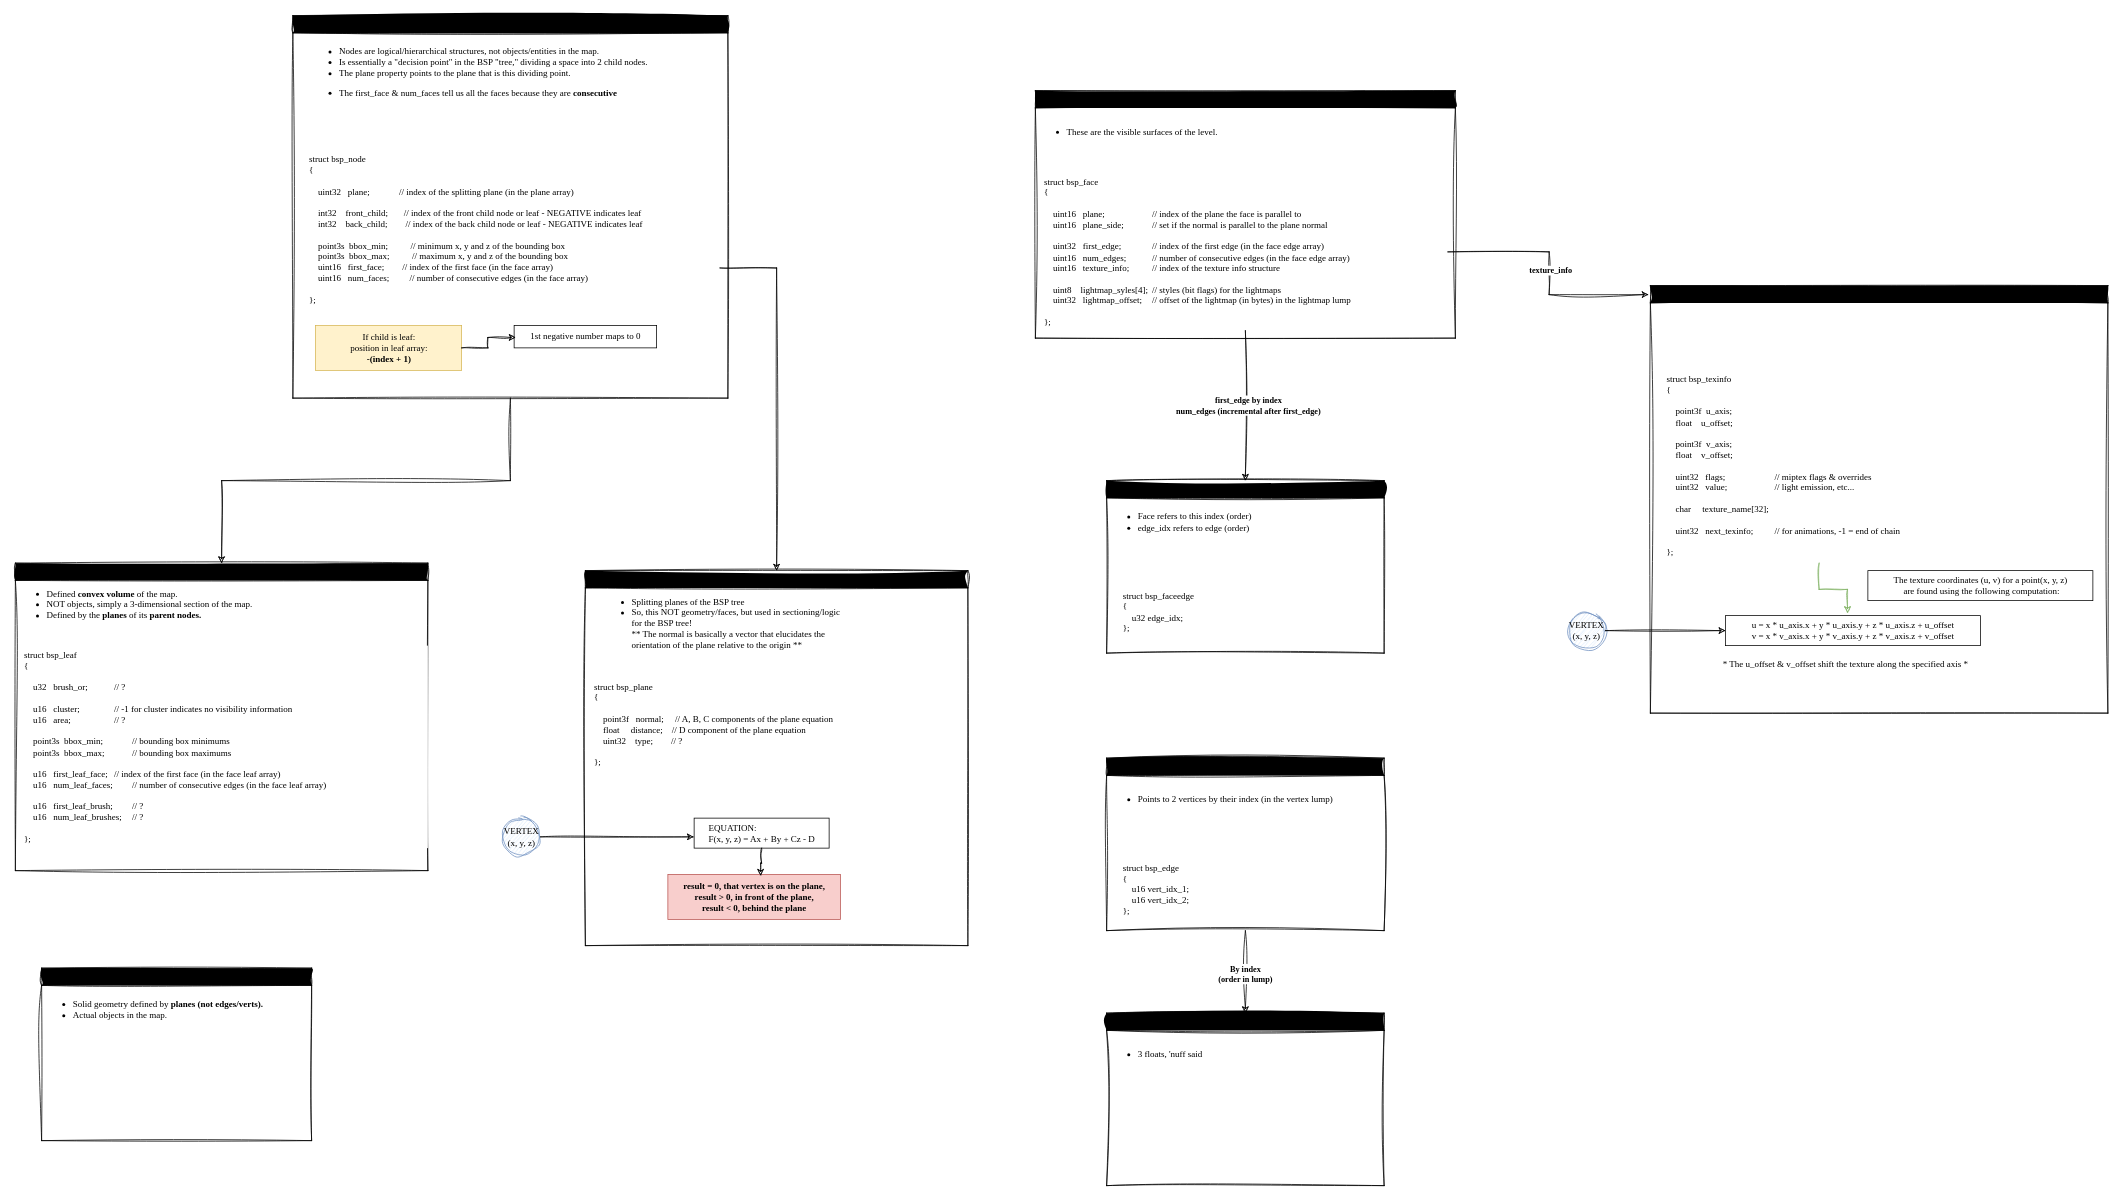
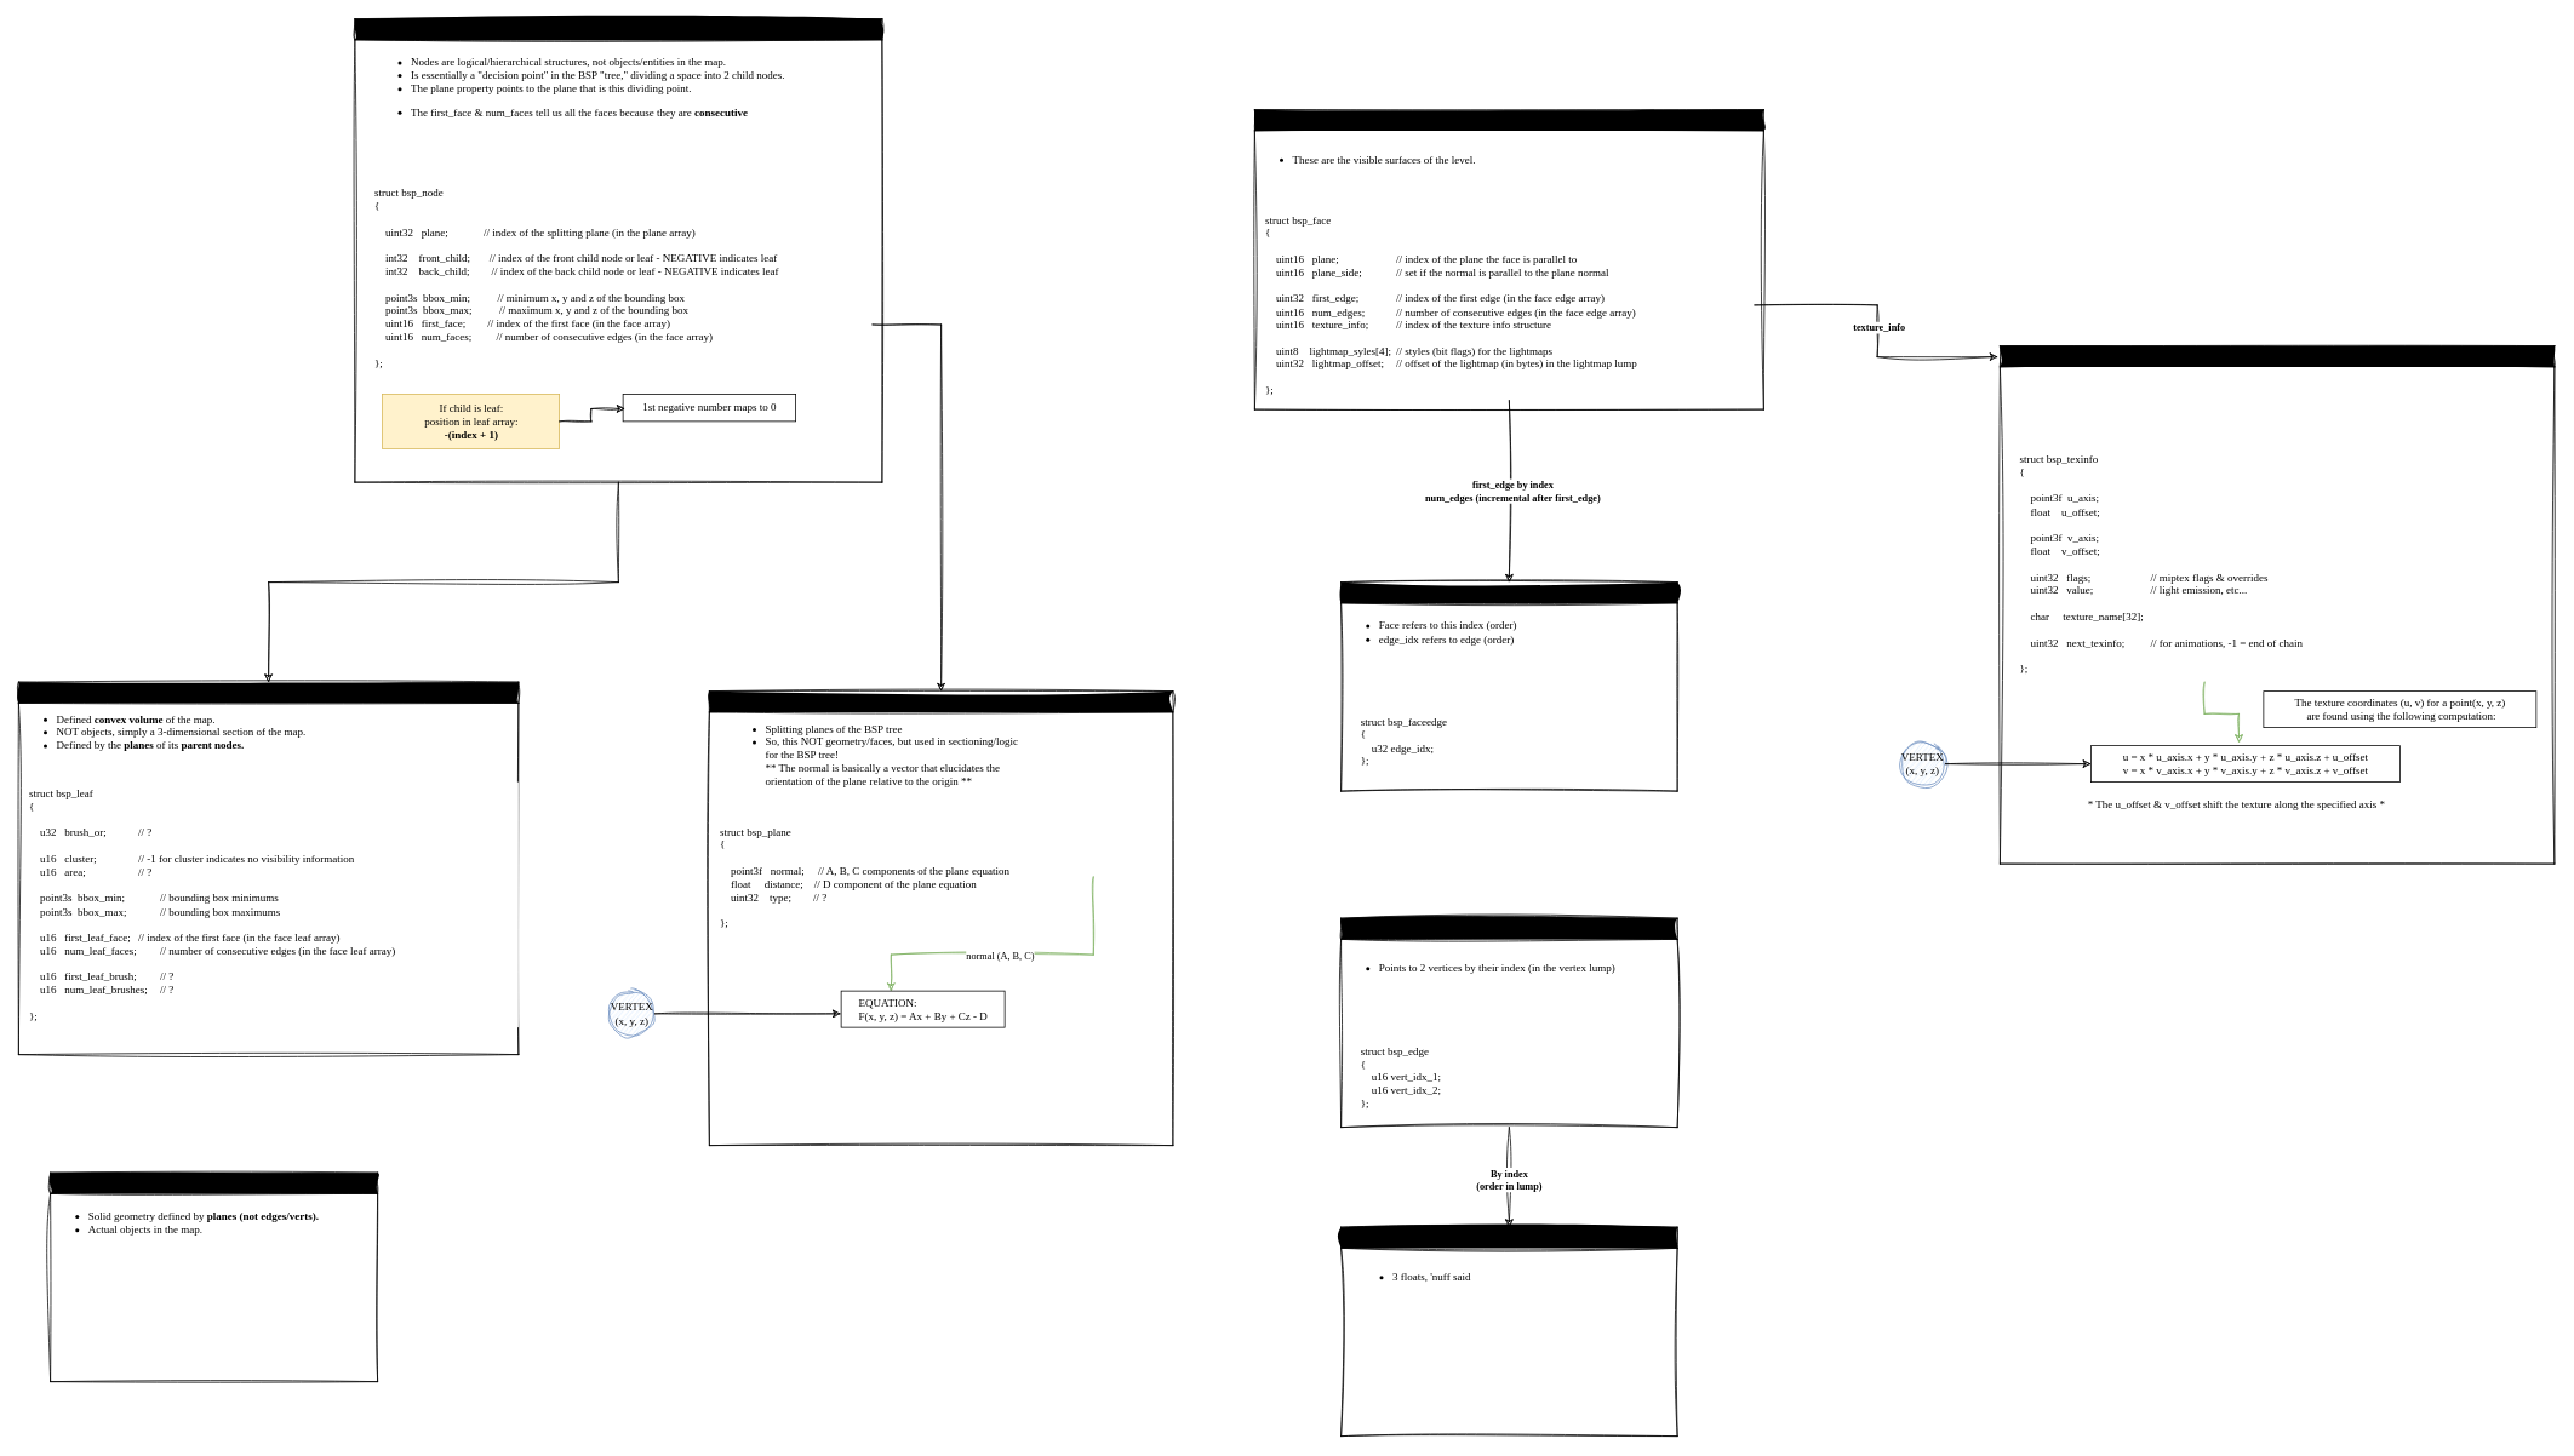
+ <mxCell id="30" style="edgeStyle=orthogonalEdgeStyle;rounded=0;sketch=1;hachureGap=4;jiggle=2;curveFitting=1;orthogonalLoop=1;jettySize=auto;html=1;fontFamily=Architects Daughter;fontSource=https%3A%2F%2Ffonts.googleapis.com%2Fcss%3Ffamily%3DArchitects%2BDaughter;exitX=1.006;exitY=0.495;exitDx=0;exitDy=0;exitPerimeter=0;fillColor=#d5e8d4;strokeColor=#82b366;" parent="28" source="32" target="33" edge="1"><mxGeometry relative="1" as="geometry"><Array as="points"><mxPoint x="423" y="290" /><mxPoint x="200" y="290" /></Array></mxGeometry></mxCell>
+ <mxCell id="31" value="normal (A, B, C)" style="edgeLabel;html=1;align=center;verticalAlign=middle;resizable=0;points=[];sketch=1;hachureGap=4;jiggle=2;curveFitting=1;fontFamily=Architects Daughter;fontSource=https%3A%2F%2Ffonts.googleapis.com%2Fcss%3Ffamily%3DArchitects%2BDaughter;" parent="30" vertex="1" connectable="0"><mxGeometry x="0.084" y="1" relative="1" as="geometry"><mxPoint as="offset" /></mxGeometry></mxCell>
- <mxCell id="35" style="edgeStyle=orthogonalEdgeStyle;rounded=0;sketch=1;hachureGap=4;jiggle=2;curveFitting=1;orthogonalLoop=1;jettySize=auto;html=1;entryX=0.538;entryY=0.029;entryDx=0;entryDy=0;entryPerimeter=0;fontFamily=Architects Daughter;fontSource=https%3A%2F%2Ffonts.googleapis.com%2Fcss%3Ffamily%3DArchitects%2BDaughter;" parent="28" source="33" target="34" edge="1"><mxGeometry relative="1" as="geometry" /></mxCell>
- <mxCell id="34" value="result = 0, that vertex is on the plane,&lt;br&gt;result &amp;gt; 0, in front of the plane,&lt;div&gt;result &amp;lt; 0, behind the plane&lt;/div&gt;" style="text;html=1;align=center;verticalAlign=middle;resizable=0;points=[];autosize=1;strokeColor=#b85450;fillColor=#f8cecc;fontFamily=Architects Daughter;fontSource=https%3A%2F%2Ffonts.googleapis.com%2Fcss%3Ffamily%3DArchitects%2BDaughter;fontStyle=1" parent="28" vertex="1"><mxGeometry x="110" y="405" width="230" height="60" as="geometry" /></mxCell>
- <mxCell id="25" value="&lt;ul&gt;&lt;li&gt;3 floats, 'nuff said&lt;/li&gt;&lt;/ul&gt;" style="text;html=1;align=left;verticalAlign=middle;resizable=0;points=[];autosize=1;strokeColor=none;fillColor=none;fontFamily=Architects Daughter;fontSource=https%3A%2F%2Ffonts.googleapis.com%2Fcss%3Ffamily%3DArchitects%2BDaughter;" parent="24" vertex="1"><mxGeometry y="30" width="170" height="50" as="geometry" /></mxCell>
+ <mxCell id="25" value="&lt;ul&gt;&lt;li&gt;3 floats, 'nuff said&lt;/li&gt;&lt;/ul&gt;" style="text;html=1;align=left;verticalAlign=middle;resizable=0;points=[];autosize=1;strokeColor=none;fillColor=none;fontFamily=Architects Daughter;fontSource=https%3A%2F%2Ffonts.googleapis.com%2Fcss%3Ffamily%3DArchitects%2BDaughter;" parent="24" vertex="1"><mxGeometry x="15" y="30" width="170" height="50" as="geometry" /></mxCell>
